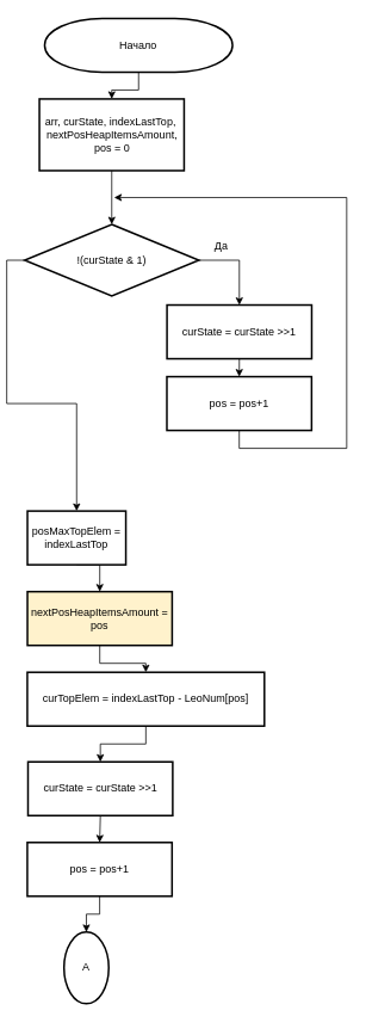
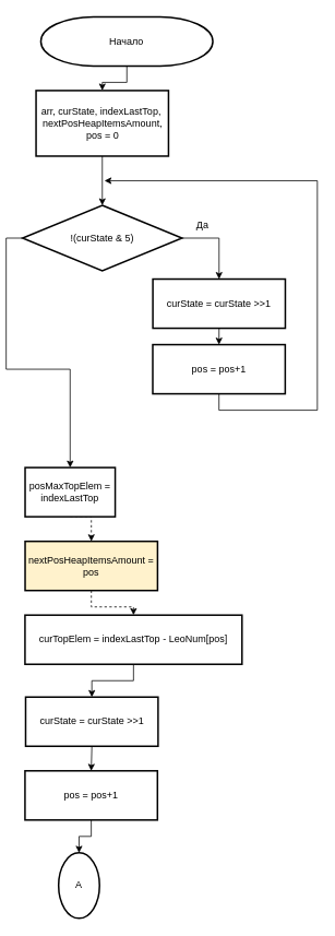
- <mxCell id="23" value="!(curState &amp;amp; 1)" style="rhombus;whiteSpace=wrap;html=1;strokeWidth=2;" parent="1" vertex="1"><mxGeometry x="20" y="250" width="194.75" height="80" as="geometry" /></mxCell>
+ <mxCell id="23" value="!(curState &amp;amp; 5)" style="rhombus;whiteSpace=wrap;html=1;strokeWidth=2;" parent="1" vertex="1"><mxGeometry x="20" y="250" width="194.75" height="80" as="geometry" /></mxCell>
- <mxCell id="10" style="edgeStyle=orthogonalEdgeStyle;rounded=0;orthogonalLoop=1;jettySize=auto;html=1;exitX=0.5;exitY=1;exitDx=0;exitDy=0;entryX=0.5;entryY=0;entryDx=0;entryDy=0;" parent="1" source="11" target="13" edge="1"><mxGeometry relative="1" as="geometry" /></mxCell>
+ <mxCell id="10" style="edgeStyle=orthogonalEdgeStyle;rounded=0;orthogonalLoop=1;jettySize=auto;html=1;exitX=0.5;exitY=1;exitDx=0;exitDy=0;entryX=0.5;entryY=0;entryDx=0;entryDy=0;dashed=1;" parent="1" source="11" target="13" edge="1"><mxGeometry relative="1" as="geometry" /></mxCell>
- <mxCell id="12" style="edgeStyle=orthogonalEdgeStyle;rounded=0;orthogonalLoop=1;jettySize=auto;html=1;exitX=0.5;exitY=1;exitDx=0;exitDy=0;entryX=0.5;entryY=0;entryDx=0;entryDy=0;" parent="1" source="13" target="15" edge="1"><mxGeometry relative="1" as="geometry" /></mxCell>
+ <mxCell id="12" style="edgeStyle=orthogonalEdgeStyle;rounded=0;orthogonalLoop=1;jettySize=auto;html=1;exitX=0.5;exitY=1;exitDx=0;exitDy=0;entryX=0.5;entryY=0;entryDx=0;entryDy=0;dashed=1;" parent="1" source="13" target="15" edge="1"><mxGeometry relative="1" as="geometry" /></mxCell>
